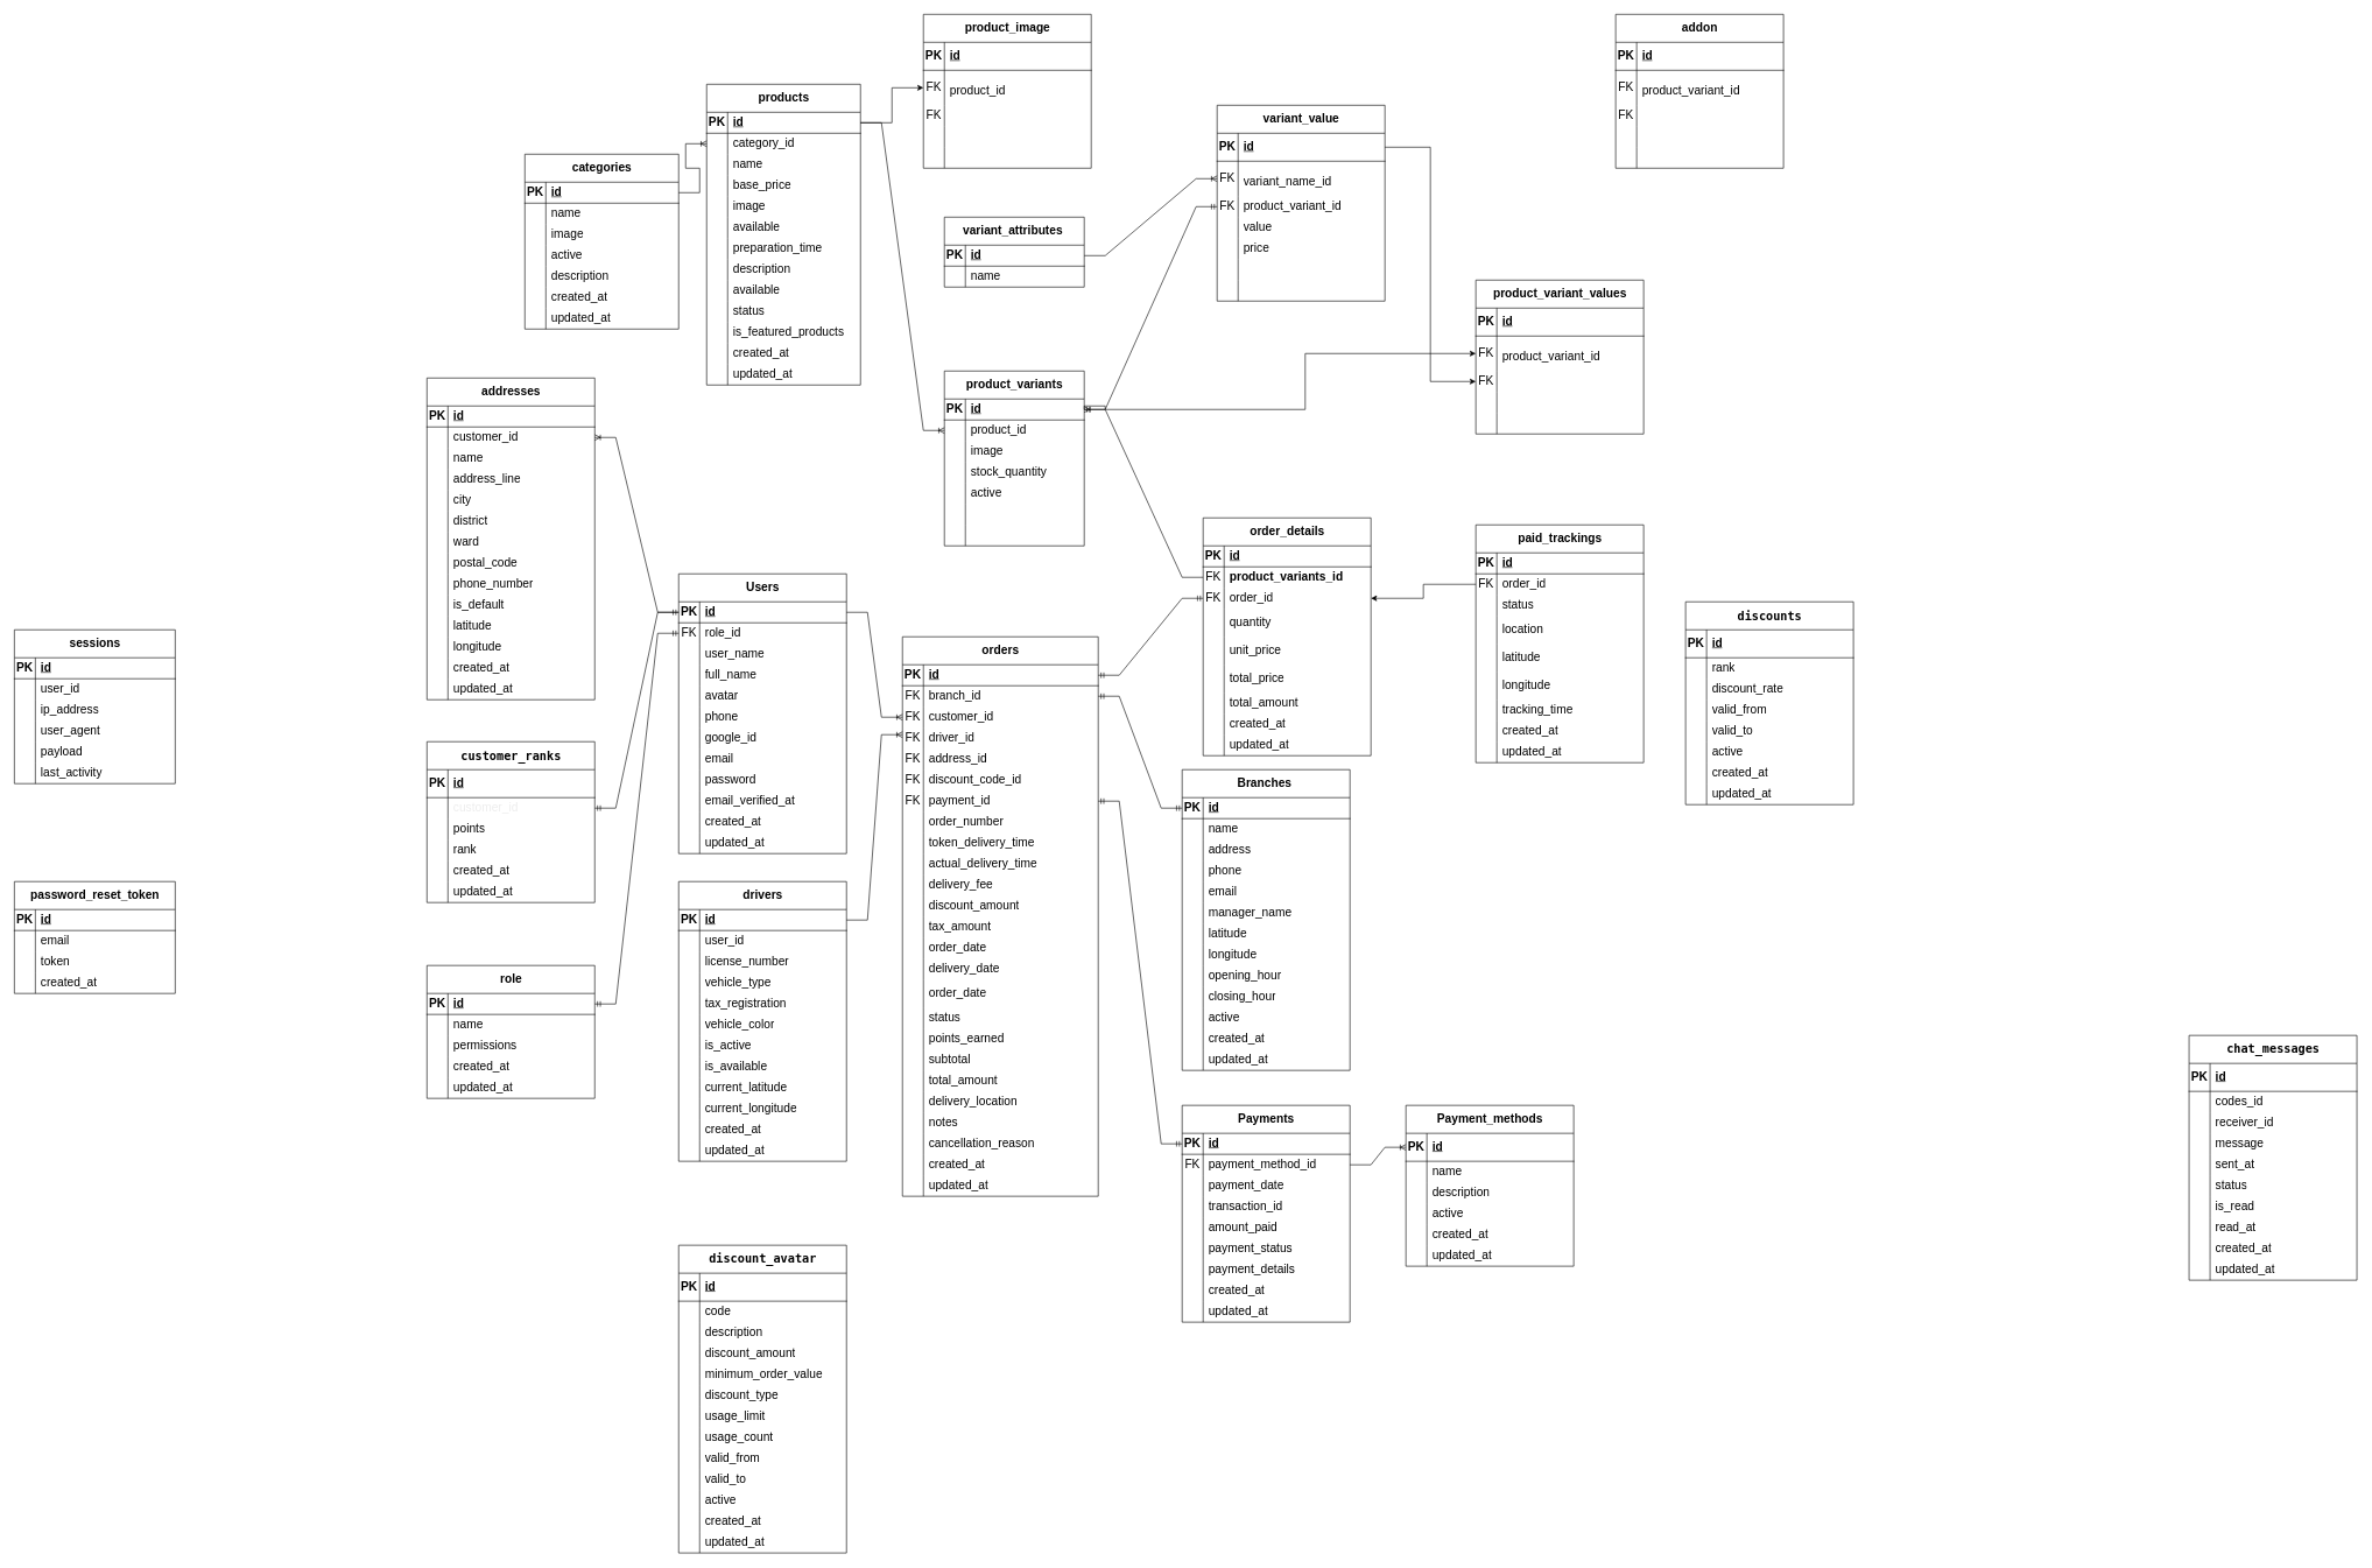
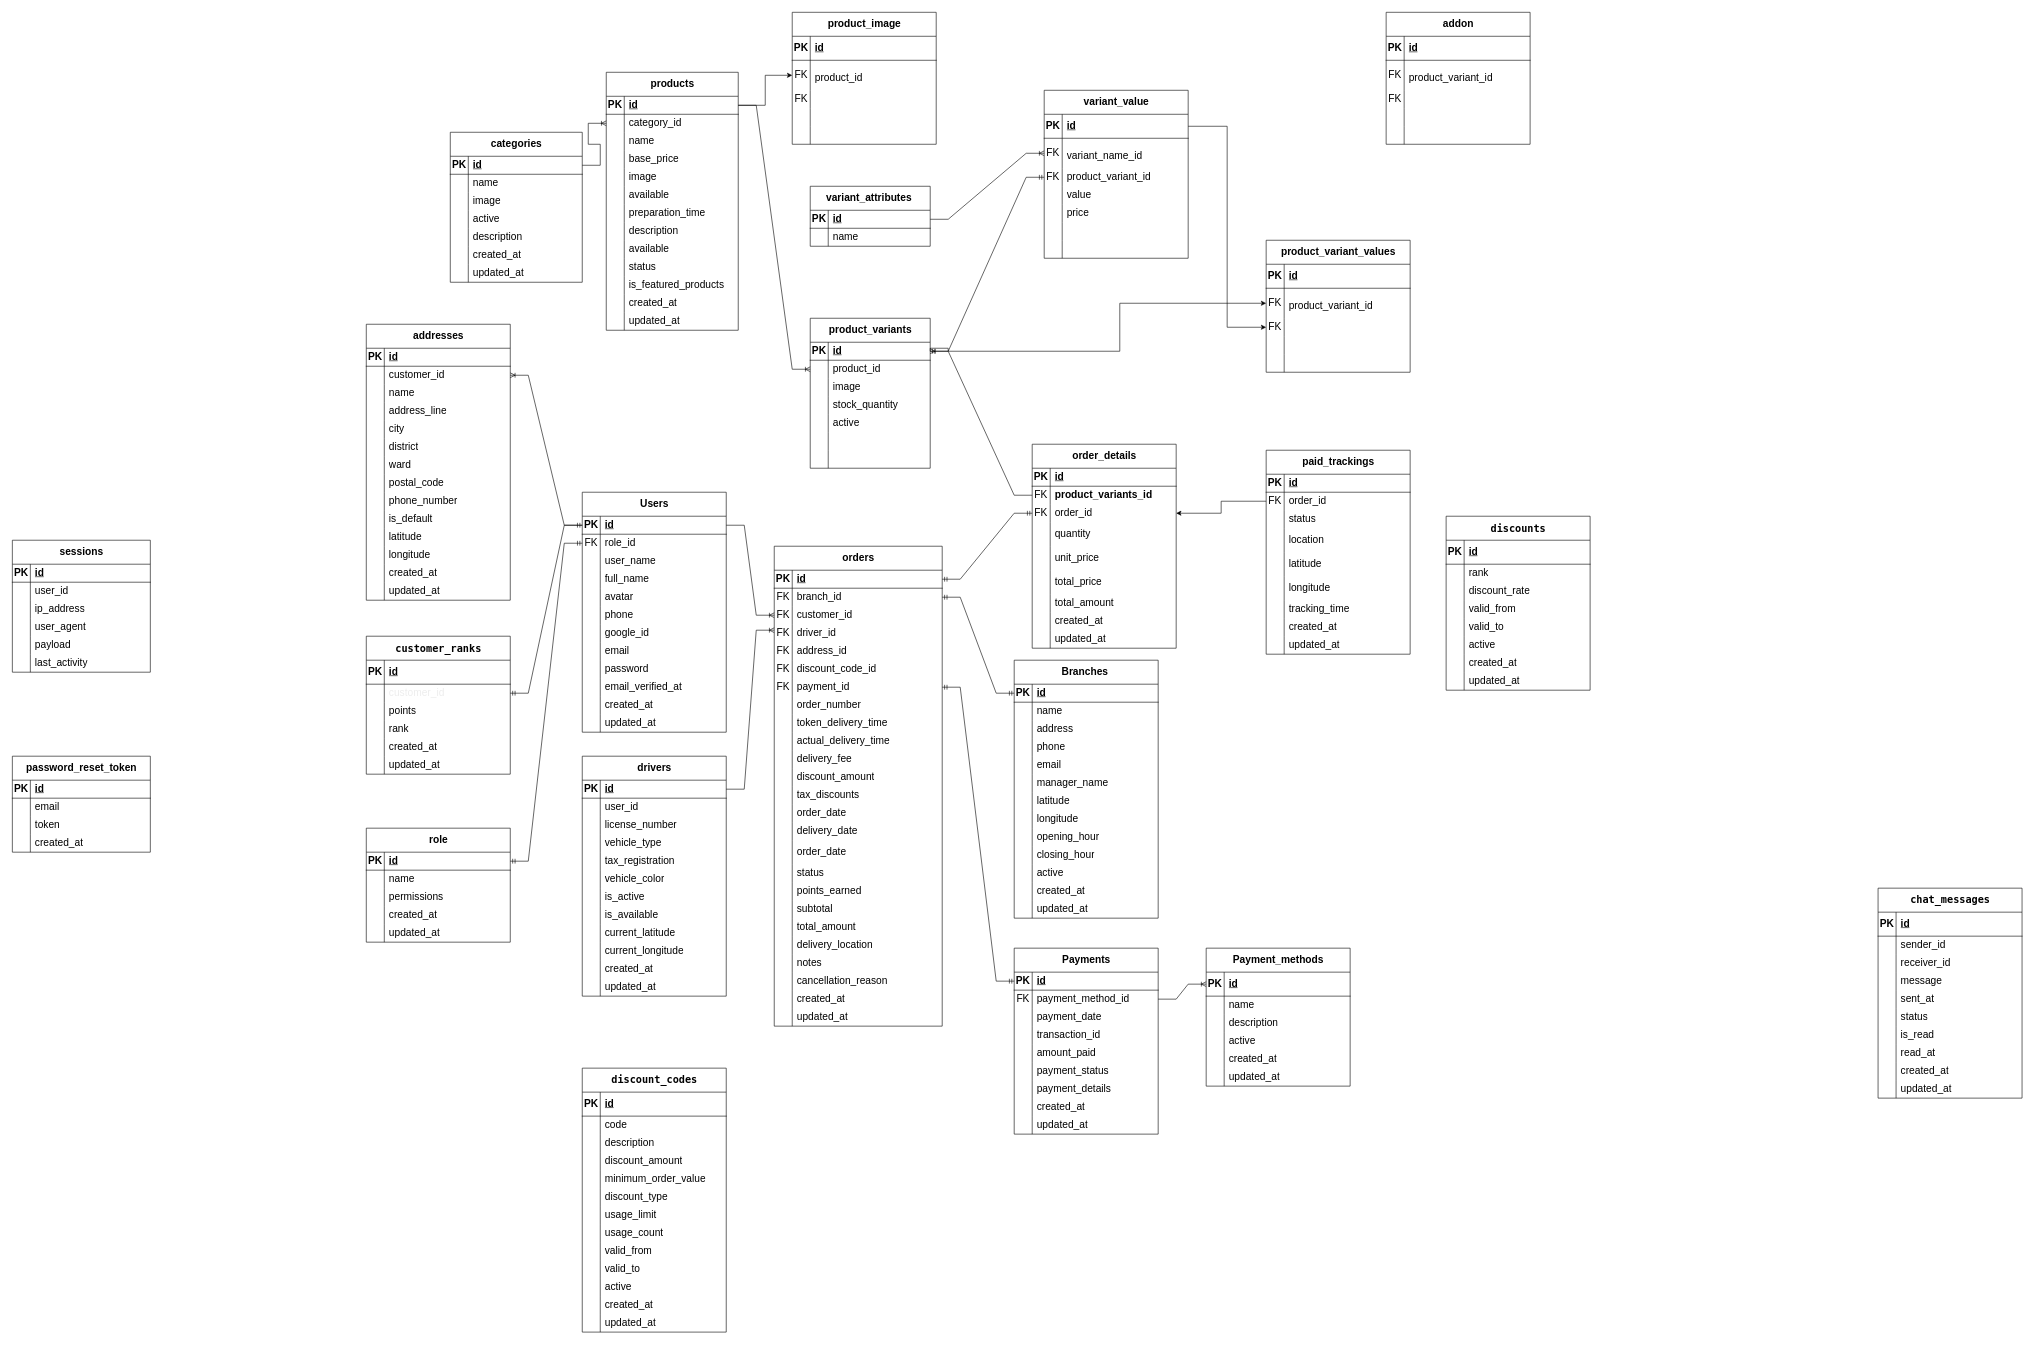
- <mxCell id="150" value="tax_amount" style="shape=partialRectangle;connectable=0;fillColor=none;top=0;left=0;bottom=0;right=0;align=left;spacingLeft=6;overflow=hidden;whiteSpace=wrap;html=1;fontSize=17;" parent="148" vertex="1"><mxGeometry x="30" width="250" height="30" as="geometry"><mxRectangle width="250" height="30" as="alternateBounds" /></mxGeometry></mxCell>
+ <mxCell id="150" value="tax_discounts" style="shape=partialRectangle;connectable=0;fillColor=none;top=0;left=0;bottom=0;right=0;align=left;spacingLeft=6;overflow=hidden;whiteSpace=wrap;html=1;fontSize=17;" parent="148" vertex="1"><mxGeometry x="30" width="250" height="30" as="geometry"><mxRectangle width="250" height="30" as="alternateBounds" /></mxGeometry></mxCell>
- <mxCell id="599" value="codes_id" style="shape=partialRectangle;connectable=0;fillColor=none;top=0;left=0;bottom=0;right=0;align=left;spacingLeft=6;overflow=hidden;whiteSpace=wrap;html=1;fontSize=17;" parent="597" vertex="1"><mxGeometry x="30" width="210" height="30" as="geometry"><mxRectangle width="210" height="30" as="alternateBounds" /></mxGeometry></mxCell>
+ <mxCell id="599" value="sender_id" style="shape=partialRectangle;connectable=0;fillColor=none;top=0;left=0;bottom=0;right=0;align=left;spacingLeft=6;overflow=hidden;whiteSpace=wrap;html=1;fontSize=17;" parent="597" vertex="1"><mxGeometry x="30" width="210" height="30" as="geometry"><mxRectangle width="210" height="30" as="alternateBounds" /></mxGeometry></mxCell>
- <mxCell id="553" value="&lt;br&gt;&lt;code class=&quot;bg-text-200/5 border border-0.5 border-border-300 text-danger-000 whitespace-pre-wrap rounded-[0.4rem] px-1 py-px text-[0.9rem]&quot;&gt;discount_avatar&lt;/code&gt;&lt;div&gt;&lt;br/&gt;&lt;/div&gt;" style="shape=table;startSize=40;container=1;collapsible=1;childLayout=tableLayout;fixedRows=1;rowLines=0;fontStyle=1;align=center;resizeLast=1;html=1;fontSize=17;" parent="1" vertex="1"><mxGeometry x="970" y="1780" width="240" height="440" as="geometry" /></mxCell>
+ <mxCell id="553" value="&lt;br&gt;&lt;code class=&quot;bg-text-200/5 border border-0.5 border-border-300 text-danger-000 whitespace-pre-wrap rounded-[0.4rem] px-1 py-px text-[0.9rem]&quot;&gt;discount_codes&lt;/code&gt;&lt;div&gt;&lt;br/&gt;&lt;/div&gt;" style="shape=table;startSize=40;container=1;collapsible=1;childLayout=tableLayout;fixedRows=1;rowLines=0;fontStyle=1;align=center;resizeLast=1;html=1;fontSize=17;" parent="1" vertex="1"><mxGeometry x="970" y="1780" width="240" height="440" as="geometry" /></mxCell>
